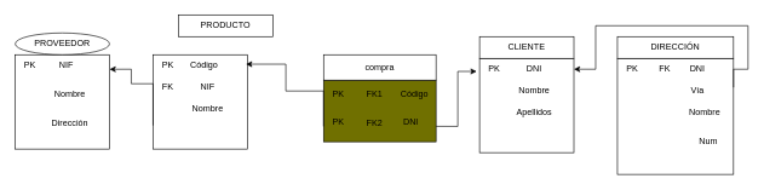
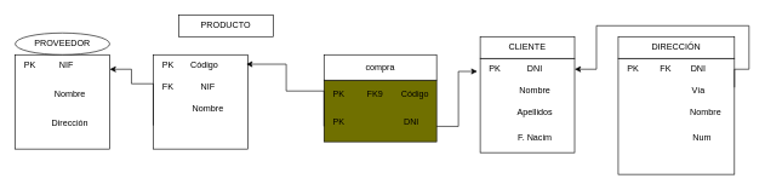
- <mxCell id="18" value="&lt;div&gt;FK1&lt;/div&gt;" style="text;html=1;align=center;verticalAlign=middle;resizable=0;points=[];autosize=1;strokeColor=none;fillColor=none;" vertex="1" parent="1"><mxGeometry x="490" y="115" width="50" height="30" as="geometry" /></mxCell>
+ <mxCell id="18" value="&lt;div&gt;FK9&lt;/div&gt;" style="text;html=1;align=center;verticalAlign=middle;resizable=0;points=[];autosize=1;strokeColor=none;fillColor=none;" vertex="1" parent="1"><mxGeometry x="490" y="115" width="50" height="30" as="geometry" /></mxCell>
- <mxCell id="21" value="FK2" style="text;html=1;align=center;verticalAlign=middle;resizable=0;points=[];autosize=1;strokeColor=none;fillColor=none;" vertex="1" parent="1"><mxGeometry x="490" y="155" width="50" height="30" as="geometry" /></mxCell>
+ <mxCell id="31" value="&lt;div&gt;F. Nacim&lt;/div&gt;" style="text;html=1;align=center;verticalAlign=middle;resizable=0;points=[];autosize=1;strokeColor=none;fillColor=none;" vertex="1" parent="1"><mxGeometry x="700" y="175" width="70" height="30" as="geometry" /></mxCell>
- <mxCell id="39" value="Num" style="text;html=1;align=center;verticalAlign=middle;resizable=0;points=[];autosize=1;strokeColor=none;fillColor=none;" vertex="1" parent="1"><mxGeometry x="950" y="180" width="50" height="30" as="geometry" /></mxCell>
+ <mxCell id="39" value="Num" style="text;html=1;align=center;verticalAlign=middle;resizable=0;points=[];autosize=1;strokeColor=none;fillColor=none;" vertex="1" parent="1"><mxGeometry x="940" y="175" width="50" height="30" as="geometry" /></mxCell>
